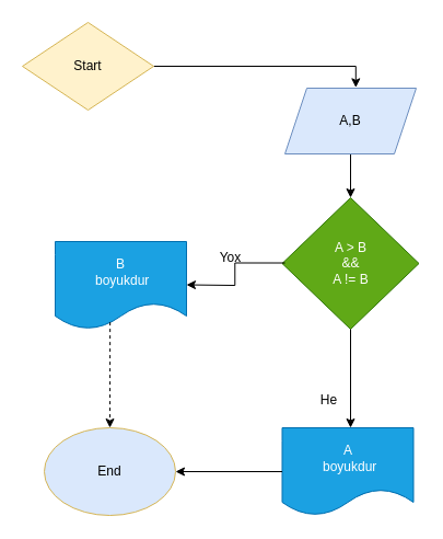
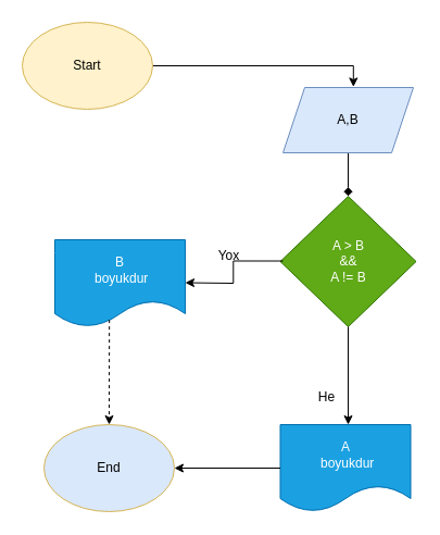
- <mxCell id="3" value="Start" style="rhombus;whiteSpace=wrap;html=1;fillColor=#fff2cc;strokeColor=#d6b656;" parent="1" vertex="1"><mxGeometry x="20" width="120" height="80" as="geometry" y="20" /></mxCell>
+ <mxCell id="3" value="Start" style="ellipse;whiteSpace=wrap;html=1;fillColor=#fff2cc;strokeColor=#d6b656;" parent="1" vertex="1"><mxGeometry x="20" width="120" height="80" as="geometry" y="20" /></mxCell>
- <mxCell id="4" value="" style="edgeStyle=orthogonalEdgeStyle;rounded=0;orthogonalLoop=1;jettySize=auto;html=1;entryX=0.5;entryY=0;entryDx=0;entryDy=0;exitX=0.5;exitY=1;exitDx=0;exitDy=0;" parent="1" source="5" target="6" edge="1"><mxGeometry relative="1" as="geometry"><mxPoint x="75" y="200" as="sourcePoint" /><mxPoint x="75" y="250" as="targetPoint" /></mxGeometry></mxCell>
+ <mxCell id="4" value="" style="edgeStyle=orthogonalEdgeStyle;rounded=0;orthogonalLoop=1;jettySize=auto;html=1;entryX=0.5;entryY=0;entryDx=0;entryDy=0;exitX=0.5;exitY=1;exitDx=0;exitDy=0;endArrow=diamond;" parent="1" source="5" target="6" edge="1"><mxGeometry relative="1" as="geometry"><mxPoint x="75" y="200" as="sourcePoint" /><mxPoint x="75" y="250" as="targetPoint" /></mxGeometry></mxCell>
